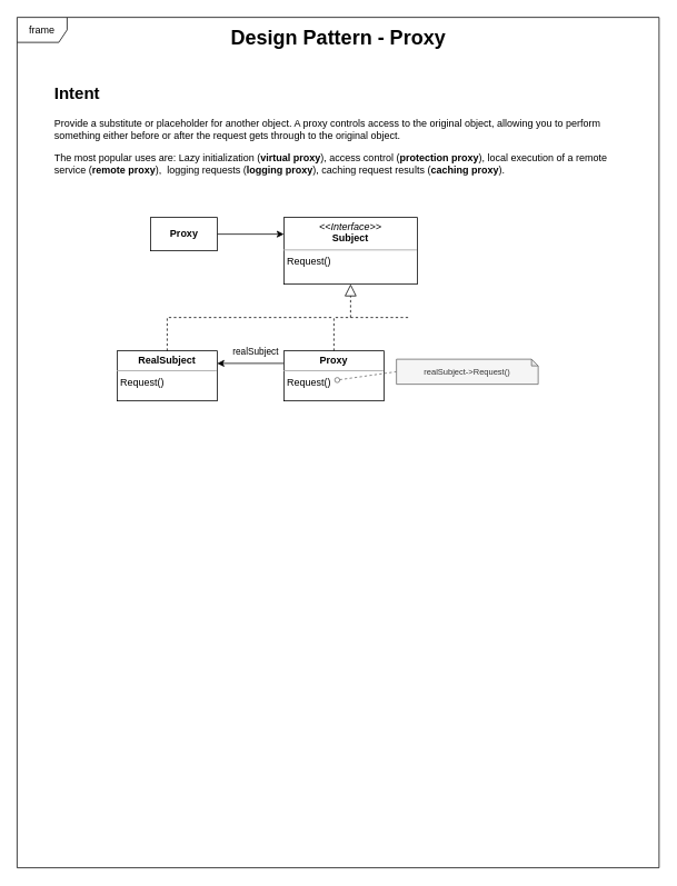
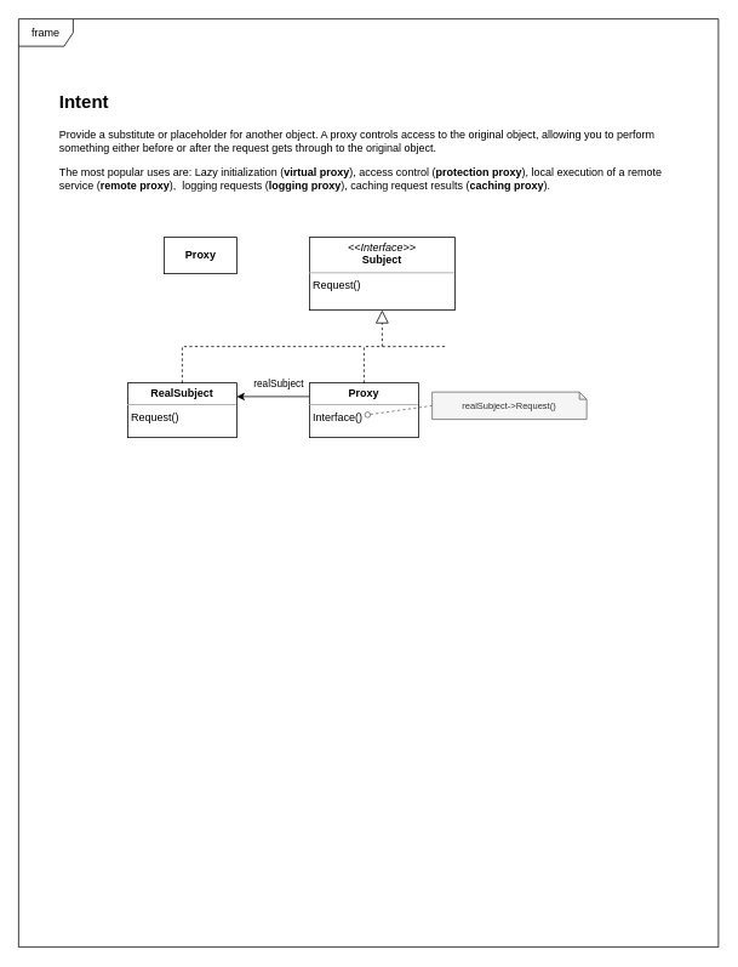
- <mxCell id="3" value="&lt;b style=&quot;&quot;&gt;&lt;font style=&quot;font-size: 24px;&quot;&gt;Design Pattern - Proxy&lt;/font&gt;&lt;/b&gt;" style="text;html=1;align=center;verticalAlign=middle;resizable=0;points=[];autosize=1;strokeColor=none;fillColor=none;fontSize=16;" parent="1" vertex="1"><mxGeometry x="265" y="25" width="280" height="40" as="geometry" /></mxCell>
- <mxCell id="15" style="edgeStyle=orthogonalEdgeStyle;rounded=0;orthogonalLoop=1;jettySize=auto;html=1;exitX=1;exitY=0.5;exitDx=0;exitDy=0;entryX=0;entryY=0.25;entryDx=0;entryDy=0;endArrow=classic;endFill=1;" parent="1" source="16" target="5" edge="1"><mxGeometry relative="1" as="geometry" /></mxCell>
- <mxCell id="9" value="&lt;p style=&quot;margin:0px;margin-top:4px;text-align:center;&quot;&gt;&lt;b&gt;Proxy&lt;/b&gt;&lt;/p&gt;&lt;hr size=&quot;1&quot;&gt;&lt;p style=&quot;margin:0px;margin-left:4px;&quot;&gt;&lt;span style=&quot;background-color: initial;&quot;&gt;Request()&lt;/span&gt;&lt;/p&gt;" style="verticalAlign=top;align=left;overflow=fill;fontSize=12;fontFamily=Helvetica;html=1;" parent="1" vertex="1"><mxGeometry x="340" y="420" width="120" height="60" as="geometry" /></mxCell>
+ <mxCell id="9" value="&lt;p style=&quot;margin:0px;margin-top:4px;text-align:center;&quot;&gt;&lt;b&gt;Proxy&lt;/b&gt;&lt;/p&gt;&lt;hr size=&quot;1&quot;&gt;&lt;p style=&quot;margin:0px;margin-left:4px;&quot;&gt;&lt;span style=&quot;background-color: initial;&quot;&gt;Interface()&lt;/span&gt;&lt;/p&gt;" style="verticalAlign=top;align=left;overflow=fill;fontSize=12;fontFamily=Helvetica;html=1;" parent="1" vertex="1"><mxGeometry x="340" y="420" width="120" height="60" as="geometry" /></mxCell>
